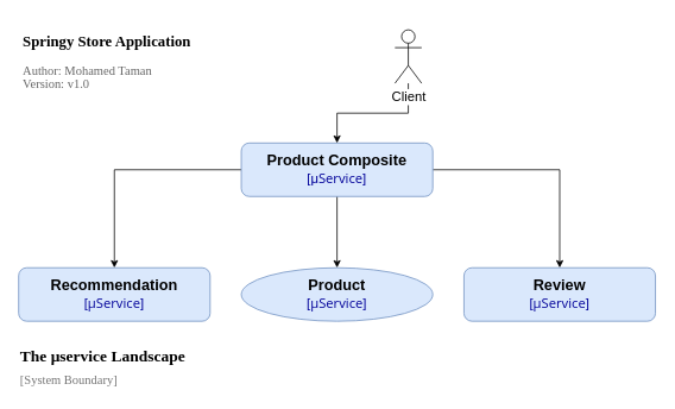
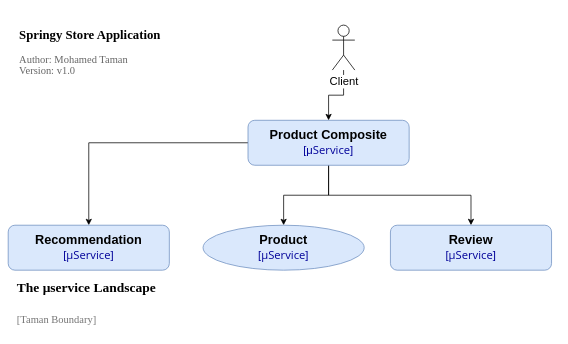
- <mxCell id="5" value="&lt;font style=&quot;font-size: 17px&quot;&gt;Product Composite&lt;/font&gt;&lt;br&gt;&lt;font color=&quot;#000099&quot;&gt;&lt;font&gt;&lt;span style=&quot;font-size: 15px ; font-weight: normal&quot;&gt;[&lt;/span&gt;&lt;span style=&quot;white-space: pre-wrap ; font-weight: normal&quot;&gt;&lt;font style=&quot;font-size: 15px&quot;&gt;μ&lt;/font&gt;&lt;/span&gt;&lt;span style=&quot;font-size: 15px ; font-weight: normal ; font-family: &amp;#34;open sans&amp;#34; , &amp;#34;clear sans&amp;#34; , &amp;#34;helvetica neue&amp;#34; , &amp;#34;helvetica&amp;#34; , &amp;#34;arial&amp;#34; , sans-serif ; white-space: pre-wrap&quot;&gt;Service&lt;/span&gt;&lt;/font&gt;&lt;font style=&quot;font-size: 15px ; font-weight: normal&quot;&gt;]&lt;/font&gt;&lt;/font&gt;" style="rounded=1;whiteSpace=wrap;html=1;fillColor=#dae8fc;strokeColor=#6c8ebf;fontStyle=1;fontSize=15;" vertex="1" parent="1"><mxGeometry x="270" y="160" width="215" height="60" as="geometry" /></mxCell>
+ <mxCell id="5" value="&lt;font style=&quot;font-size: 17px&quot;&gt;Product Composite&lt;/font&gt;&lt;br&gt;&lt;font color=&quot;#000099&quot;&gt;&lt;font&gt;&lt;span style=&quot;font-size: 15px ; font-weight: normal&quot;&gt;[&lt;/span&gt;&lt;span style=&quot;white-space: pre-wrap ; font-weight: normal&quot;&gt;&lt;font style=&quot;font-size: 15px&quot;&gt;μ&lt;/font&gt;&lt;/span&gt;&lt;span style=&quot;font-size: 15px ; font-weight: normal ; font-family: &amp;#34;open sans&amp;#34; , &amp;#34;clear sans&amp;#34; , &amp;#34;helvetica neue&amp;#34; , &amp;#34;helvetica&amp;#34; , &amp;#34;arial&amp;#34; , sans-serif ; white-space: pre-wrap&quot;&gt;Service&lt;/span&gt;&lt;/font&gt;&lt;font style=&quot;font-size: 15px ; font-weight: normal&quot;&gt;]&lt;/font&gt;&lt;/font&gt;" style="rounded=1;whiteSpace=wrap;html=1;fillColor=#dae8fc;strokeColor=#6c8ebf;fontStyle=1;fontSize=15;" vertex="1" parent="1"><mxGeometry x="330" y="160" width="215" height="60" as="geometry" /></mxCell>
- <mxCell id="7" value="&lt;span style=&quot;font-size: 17px&quot;&gt;&lt;b&gt;Recommendation&lt;/b&gt;&lt;/span&gt;&lt;br style=&quot;font-size: 15px ; font-weight: 700 ; white-space: normal&quot;&gt;&lt;span style=&quot;font-size: 15px ; white-space: normal&quot;&gt;&lt;font color=&quot;#000099&quot;&gt;[&lt;span style=&quot;font-family: &amp;#34;open sans&amp;#34; , &amp;#34;clear sans&amp;#34; , &amp;#34;helvetica neue&amp;#34; , &amp;#34;helvetica&amp;#34; , &amp;#34;arial&amp;#34; , sans-serif ; white-space: pre-wrap&quot;&gt;μService&lt;/span&gt;]&lt;/font&gt;&lt;/span&gt;" style="rounded=1;whiteSpace=wrap;html=1;fillColor=#dae8fc;strokeColor=#6c8ebf;" vertex="1" parent="1"><mxGeometry x="20" y="300" width="215" height="60" as="geometry" /></mxCell>
+ <mxCell id="7" value="&lt;span style=&quot;font-size: 17px&quot;&gt;&lt;b&gt;Recommendation&lt;/b&gt;&lt;/span&gt;&lt;br style=&quot;font-size: 15px ; font-weight: 700 ; white-space: normal&quot;&gt;&lt;span style=&quot;font-size: 15px ; white-space: normal&quot;&gt;&lt;font color=&quot;#000099&quot;&gt;[&lt;span style=&quot;font-family: &amp;#34;open sans&amp;#34; , &amp;#34;clear sans&amp;#34; , &amp;#34;helvetica neue&amp;#34; , &amp;#34;helvetica&amp;#34; , &amp;#34;arial&amp;#34; , sans-serif ; white-space: pre-wrap&quot;&gt;μService&lt;/span&gt;]&lt;/font&gt;&lt;/span&gt;" style="rounded=1;whiteSpace=wrap;html=1;fillColor=#dae8fc;strokeColor=#6c8ebf;" vertex="1" parent="1"><mxGeometry x="10" y="300" width="215" height="60" as="geometry" /></mxCell>
- <mxCell id="11" value="&lt;h1 style=&quot;line-height: 23px; font-size: 18px;&quot;&gt;The&amp;nbsp;&lt;span style=&quot;white-space: pre-wrap; font-size: 18px;&quot;&gt;&lt;font style=&quot;font-size: 18px;&quot;&gt;μ&lt;/font&gt;&lt;/span&gt;service Landscape&lt;/h1&gt;" style="text;html=1;strokeColor=none;fillColor=none;align=left;verticalAlign=middle;whiteSpace=wrap;rounded=0;fontSize=18;fontFamily=Verdana;" vertex="1" parent="1"><mxGeometry x="20" y="384" width="250" height="30" as="geometry" /></mxCell>
+ <mxCell id="11" value="&lt;h1 style=&quot;line-height: 23px; font-size: 18px;&quot;&gt;The&amp;nbsp;&lt;span style=&quot;white-space: pre-wrap; font-size: 18px;&quot;&gt;&lt;font style=&quot;font-size: 18px;&quot;&gt;μ&lt;/font&gt;&lt;/span&gt;service Landscape&lt;/h1&gt;" style="text;html=1;strokeColor=none;fillColor=none;align=left;verticalAlign=middle;whiteSpace=wrap;rounded=0;fontSize=18;fontFamily=Verdana;" vertex="1" parent="1"><mxGeometry x="20" y="369" width="250" height="30" as="geometry" /></mxCell>
- <mxCell id="12" value="[System Boundary]" style="text;html=1;strokeColor=none;fillColor=none;align=left;verticalAlign=middle;whiteSpace=wrap;rounded=0;fontFamily=Verdana;fontSize=14;fontColor=#757575;" vertex="1" parent="1"><mxGeometry x="20" y="417" width="150" height="20" as="geometry" /></mxCell>
+ <mxCell id="12" value="[Taman Boundary]" style="text;html=1;strokeColor=none;fillColor=none;align=left;verticalAlign=middle;whiteSpace=wrap;rounded=0;fontFamily=Verdana;fontSize=14;fontColor=#757575;" vertex="1" parent="1"><mxGeometry x="20" y="417" width="150" height="20" as="geometry" /></mxCell>
